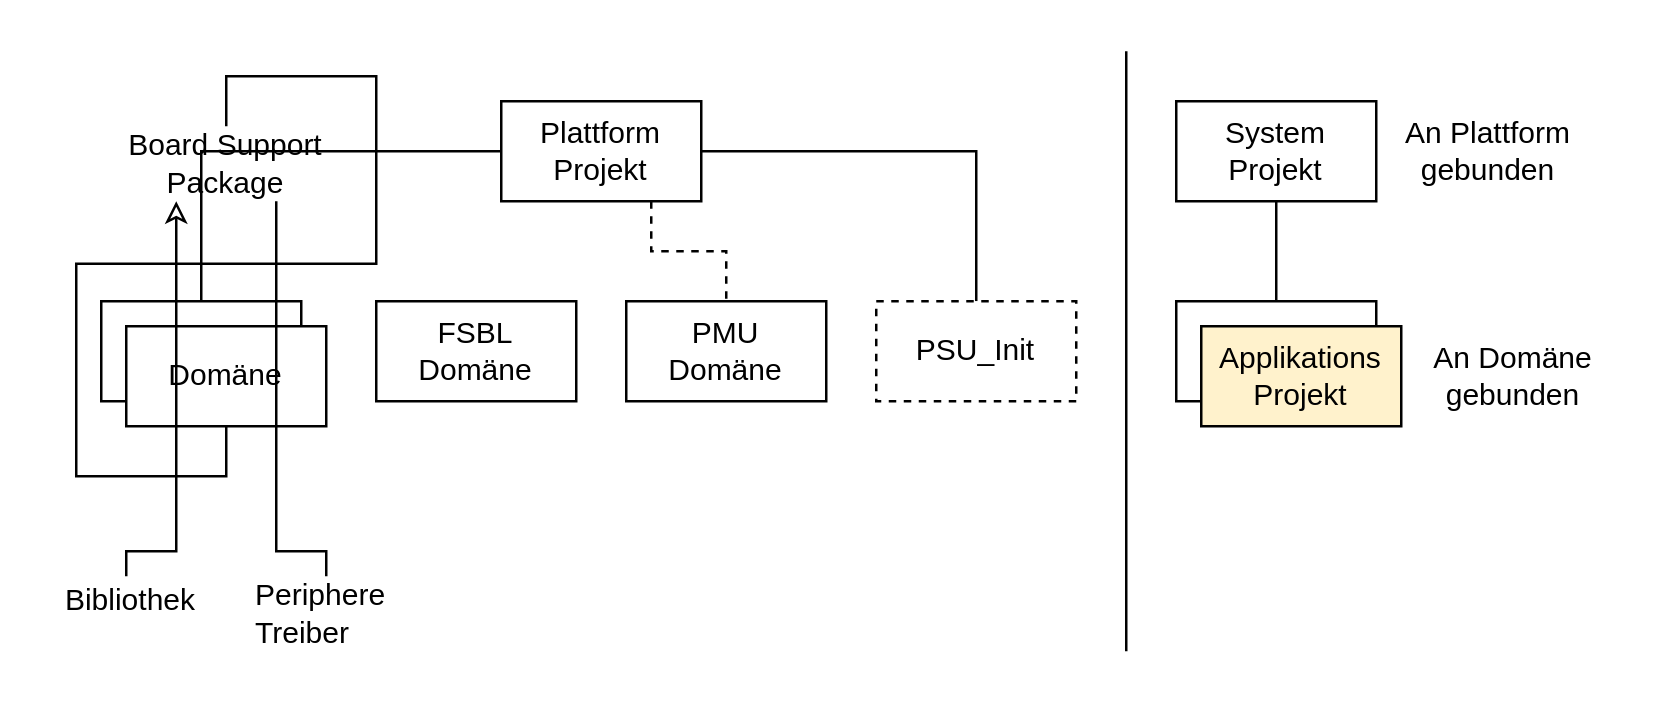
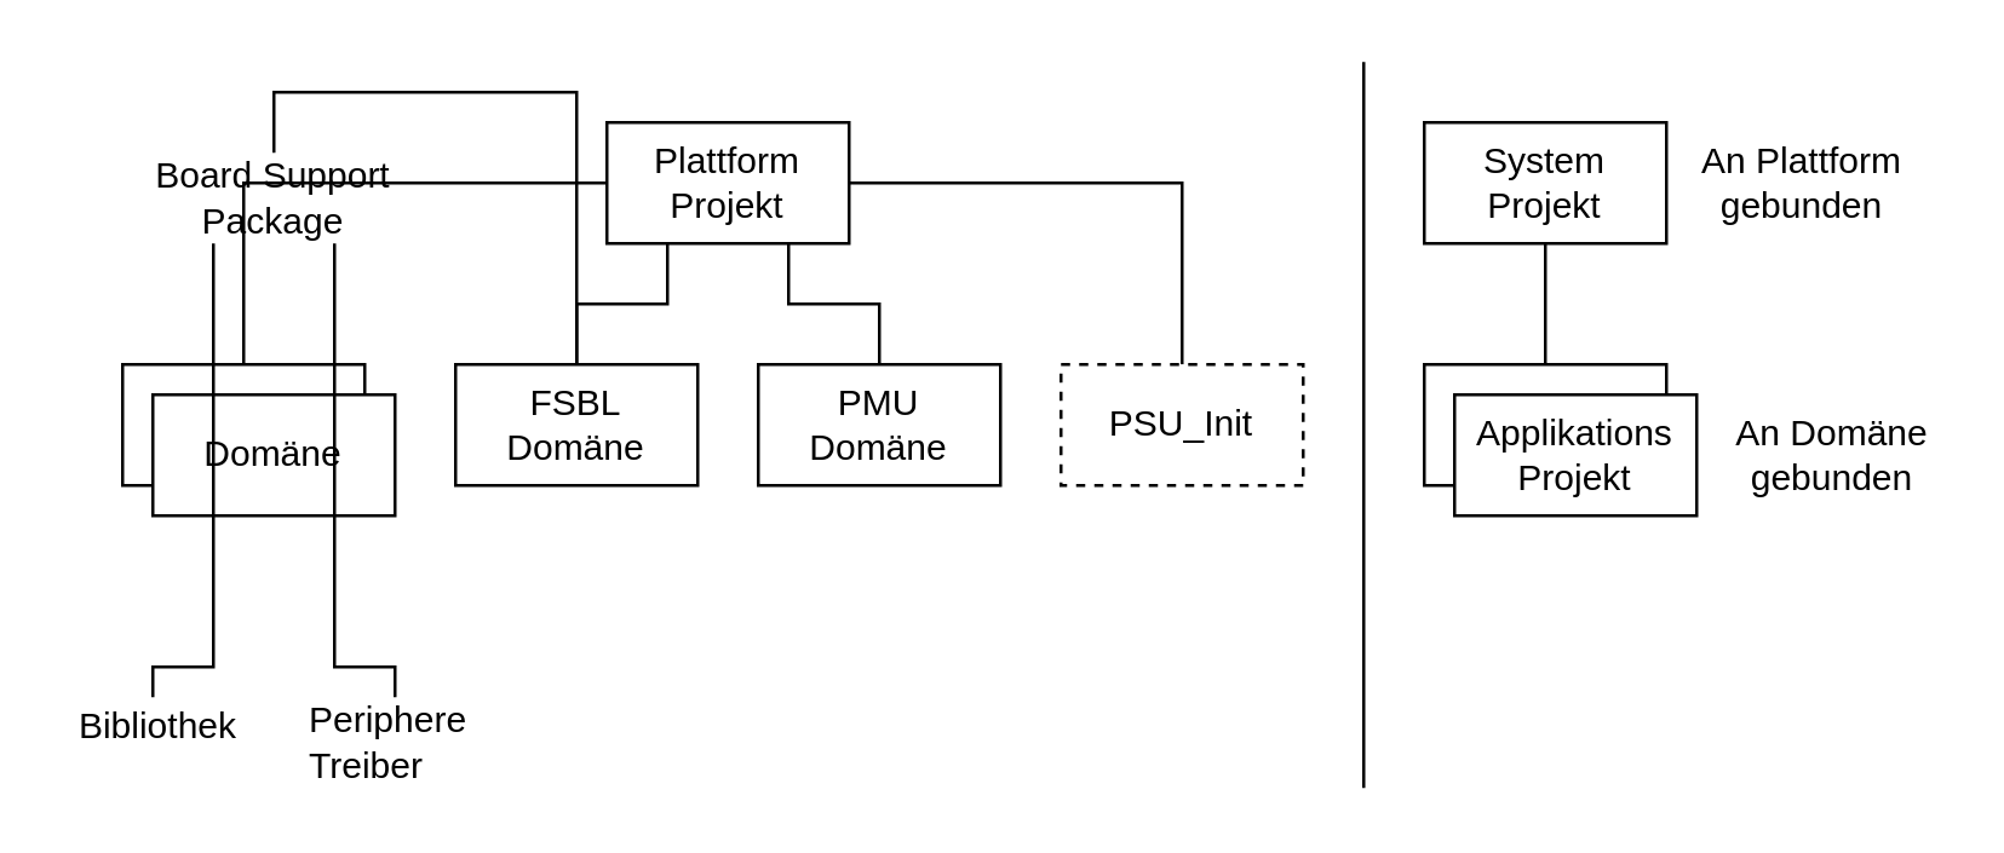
- <mxCell id="21" style="edgeStyle=orthogonalEdgeStyle;rounded=0;orthogonalLoop=1;jettySize=auto;html=1;exitX=0.5;exitY=0;exitDx=0;exitDy=0;entryX=0.25;entryY=1;entryDx=0;entryDy=0;endArrow=classic;endFill=0;" edge="1" parent="1" source="22" target="20"><mxGeometry relative="1" as="geometry"><Array as="points"><mxPoint x="50" y="220" /><mxPoint x="70" y="220" /></Array></mxGeometry></mxCell>
+ <mxCell id="21" style="edgeStyle=orthogonalEdgeStyle;rounded=0;orthogonalLoop=1;jettySize=auto;html=1;exitX=0.5;exitY=0;exitDx=0;exitDy=0;entryX=0.25;entryY=1;entryDx=0;entryDy=0;endArrow=none;endFill=0;" edge="1" parent="1" source="22" target="20"><mxGeometry relative="1" as="geometry"><Array as="points"><mxPoint x="50" y="220" /><mxPoint x="70" y="220" /></Array></mxGeometry></mxCell>
+ <mxCell id="12" style="edgeStyle=orthogonalEdgeStyle;rounded=0;orthogonalLoop=1;jettySize=auto;html=1;exitX=0.5;exitY=0;exitDx=0;exitDy=0;entryX=0.25;entryY=1;entryDx=0;entryDy=0;endArrow=none;endFill=0;" edge="1" parent="1" source="13" target="5"><mxGeometry relative="1" as="geometry" /></mxCell>
- <mxCell id="3" style="edgeStyle=orthogonalEdgeStyle;rounded=0;orthogonalLoop=1;jettySize=auto;html=1;exitX=0.75;exitY=1;exitDx=0;exitDy=0;entryX=0.5;entryY=0;entryDx=0;entryDy=0;endArrow=none;endFill=0;dashed=1;" edge="1" parent="1" source="5" target="14"><mxGeometry relative="1" as="geometry" /></mxCell>
+ <mxCell id="3" style="edgeStyle=orthogonalEdgeStyle;rounded=0;orthogonalLoop=1;jettySize=auto;html=1;exitX=0.75;exitY=1;exitDx=0;exitDy=0;entryX=0.5;entryY=0;entryDx=0;entryDy=0;endArrow=none;endFill=0;" edge="1" parent="1" source="5" target="14"><mxGeometry relative="1" as="geometry" /></mxCell>
- <mxCell id="19" style="edgeStyle=orthogonalEdgeStyle;rounded=0;orthogonalLoop=1;jettySize=auto;html=1;exitX=0.5;exitY=0;exitDx=0;exitDy=0;entryX=0.5;entryY=1;entryDx=0;entryDy=0;endArrow=none;endFill=0;" edge="1" parent="1" source="20" target="11"><mxGeometry relative="1" as="geometry" /></mxCell>
+ <mxCell id="19" style="edgeStyle=orthogonalEdgeStyle;rounded=0;orthogonalLoop=1;jettySize=auto;html=1;exitX=0.5;exitY=0;exitDx=0;exitDy=0;endArrow=none;endFill=0;" edge="1" parent="1" source="20" target="13"><mxGeometry relative="1" as="geometry" /></mxCell>
- <mxCell id="6" value="Applikations&lt;br&gt;Projekt" style="rounded=0;whiteSpace=wrap;html=1;fillColor=#fff2cc;" vertex="1" parent="1"><mxGeometry x="480" y="130" width="80" height="40" as="geometry" /></mxCell>
+ <mxCell id="6" value="Applikations&lt;br&gt;Projekt" style="rounded=0;whiteSpace=wrap;html=1;" vertex="1" parent="1"><mxGeometry x="480" y="130" width="80" height="40" as="geometry" /></mxCell>
